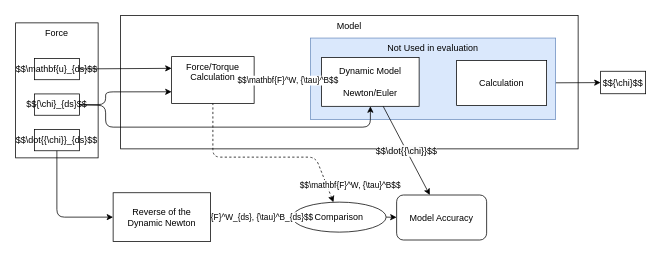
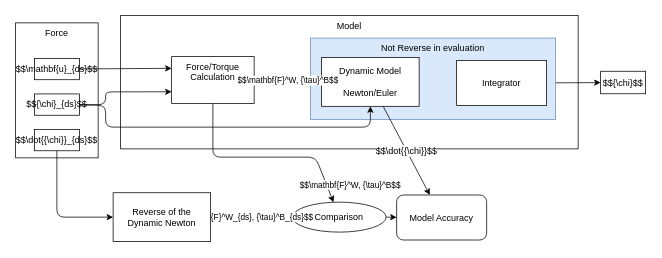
- <mxCell id="22" value="Not Used in evaluation" style="rounded=0;whiteSpace=wrap;html=1;fillColor=#dae8fc;strokeColor=#6c8ebf;verticalAlign=top;" vertex="1" parent="21"><mxGeometry x="-10" width="327" height="108.5" as="geometry" /></mxCell>
+ <mxCell id="22" value="Not Reverse in evaluation" style="rounded=0;whiteSpace=wrap;html=1;fillColor=#dae8fc;strokeColor=#6c8ebf;verticalAlign=top;" vertex="1" parent="21"><mxGeometry x="-10" width="327" height="108.5" as="geometry" /></mxCell>
- <mxCell id="24" value="Calculation" style="rounded=0;whiteSpace=wrap;html=1;" parent="21" vertex="1"><mxGeometry x="185" y="30" width="120" height="60" as="geometry" /></mxCell>
+ <mxCell id="24" value="Integrator" style="rounded=0;whiteSpace=wrap;html=1;" parent="21" vertex="1"><mxGeometry x="185" y="30" width="120" height="60" as="geometry" /></mxCell>
- <mxCell id="13" value="&lt;span style=&quot;color: rgb(0, 0, 0); font-family: Helvetica; font-size: 11px; font-style: normal; font-variant-ligatures: normal; font-variant-caps: normal; font-weight: 400; letter-spacing: normal; orphans: 2; text-align: center; text-indent: 0px; text-transform: none; widows: 2; word-spacing: 0px; -webkit-text-stroke-width: 0px; background-color: rgb(255, 255, 255); text-decoration-thickness: initial; text-decoration-style: initial; text-decoration-color: initial; float: none; display: inline !important;&quot;&gt;$$\mathbf{F}^W, {\tau}^B$$&lt;/span&gt;" style="edgeStyle=none;html=1;entryX=0.5;entryY=1;entryDx=0;entryDy=0;endArrow=none;endFill=0;startArrow=classic;startFill=1;dashed=1;" edge="1" parent="1" source="14" target="8"><mxGeometry x="-0.906" y="-29" relative="1" as="geometry"><Array as="points"><mxPoint x="420" y="209" /><mxPoint x="283" y="209" /></Array><mxPoint as="offset" /></mxGeometry></mxCell>
+ <mxCell id="13" value="&lt;span style=&quot;color: rgb(0, 0, 0); font-family: Helvetica; font-size: 11px; font-style: normal; font-variant-ligatures: normal; font-variant-caps: normal; font-weight: 400; letter-spacing: normal; orphans: 2; text-align: center; text-indent: 0px; text-transform: none; widows: 2; word-spacing: 0px; -webkit-text-stroke-width: 0px; background-color: rgb(255, 255, 255); text-decoration-thickness: initial; text-decoration-style: initial; text-decoration-color: initial; float: none; display: inline !important;&quot;&gt;$$\mathbf{F}^W, {\tau}^B$$&lt;/span&gt;" style="edgeStyle=none;html=1;entryX=0.5;entryY=1;entryDx=0;entryDy=0;endArrow=none;endFill=0;startArrow=classic;startFill=1;" edge="1" parent="1" source="14" target="8"><mxGeometry x="-0.906" y="-29" relative="1" as="geometry"><Array as="points"><mxPoint x="420" y="209" /><mxPoint x="283" y="209" /></Array><mxPoint as="offset" /></mxGeometry></mxCell>
